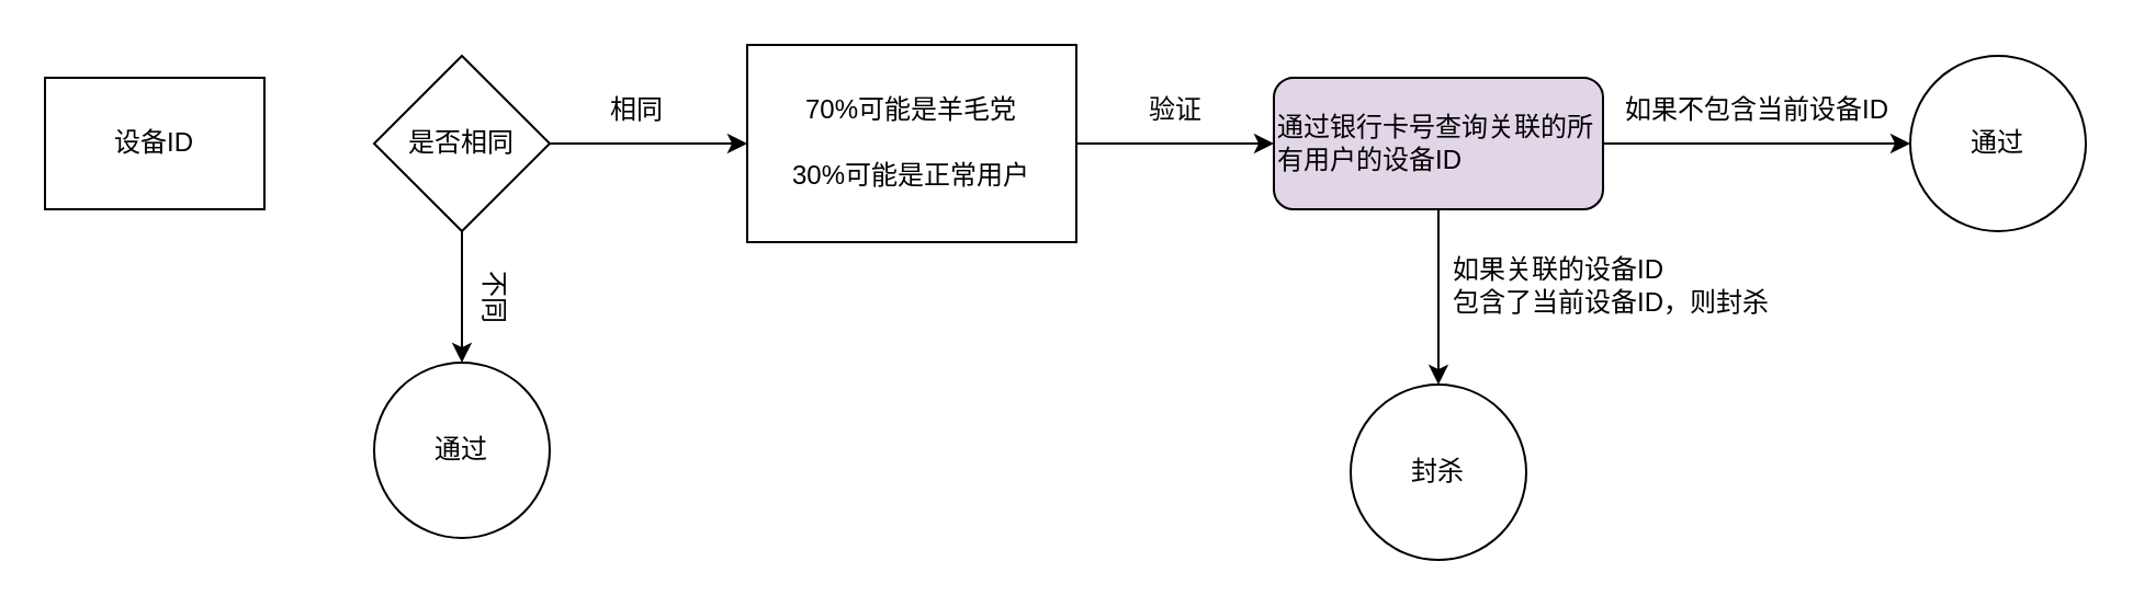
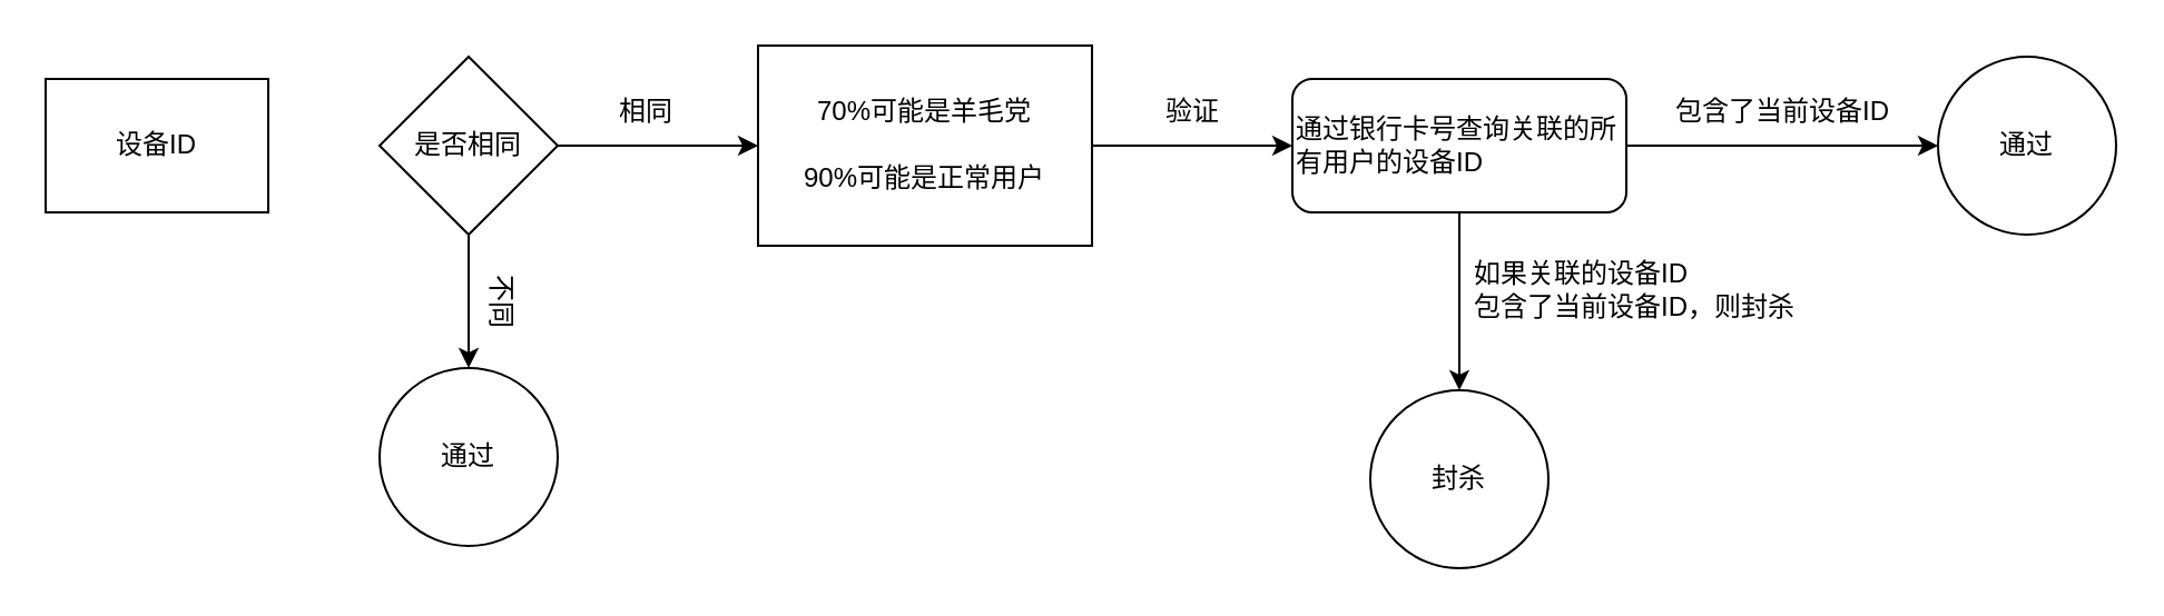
- <mxCell id="20" value="如果不包含当前设备ID" style="text;html=1;align=center;verticalAlign=middle;resizable=0;points=[];autosize=1;strokeColor=none;fillColor=none;" vertex="1" parent="1"><mxGeometry x="730" y="35" width="140" height="30" as="geometry" /></mxCell>
+ <mxCell id="20" value="包含了当前设备ID" style="text;html=1;align=center;verticalAlign=middle;resizable=0;points=[];autosize=1;strokeColor=none;fillColor=none;" vertex="1" parent="1"><mxGeometry x="730" y="35" width="140" height="30" as="geometry" /></mxCell>
- <mxCell id="11" value="通过银行卡号查询关联的所有用户的设备ID" style="rounded=1;whiteSpace=wrap;html=1;align=left;fillColor=#e1d5e7;" vertex="1" parent="1"><mxGeometry x="580" y="35" width="150" height="60" as="geometry" /></mxCell>
+ <mxCell id="11" value="通过银行卡号查询关联的所有用户的设备ID" style="rounded=1;whiteSpace=wrap;html=1;align=left;" vertex="1" parent="1"><mxGeometry x="580" y="35" width="150" height="60" as="geometry" /></mxCell>
- <mxCell id="15" value="30%可能是正常用户" style="text;html=1;strokeColor=none;fillColor=none;align=center;verticalAlign=middle;whiteSpace=wrap;rounded=0;" vertex="1" parent="1"><mxGeometry x="355" y="65" width="120" height="30" as="geometry" /></mxCell>
+ <mxCell id="15" value="90%可能是正常用户" style="text;html=1;strokeColor=none;fillColor=none;align=center;verticalAlign=middle;whiteSpace=wrap;rounded=0;" vertex="1" parent="1"><mxGeometry x="355" y="65" width="120" height="30" as="geometry" /></mxCell>
